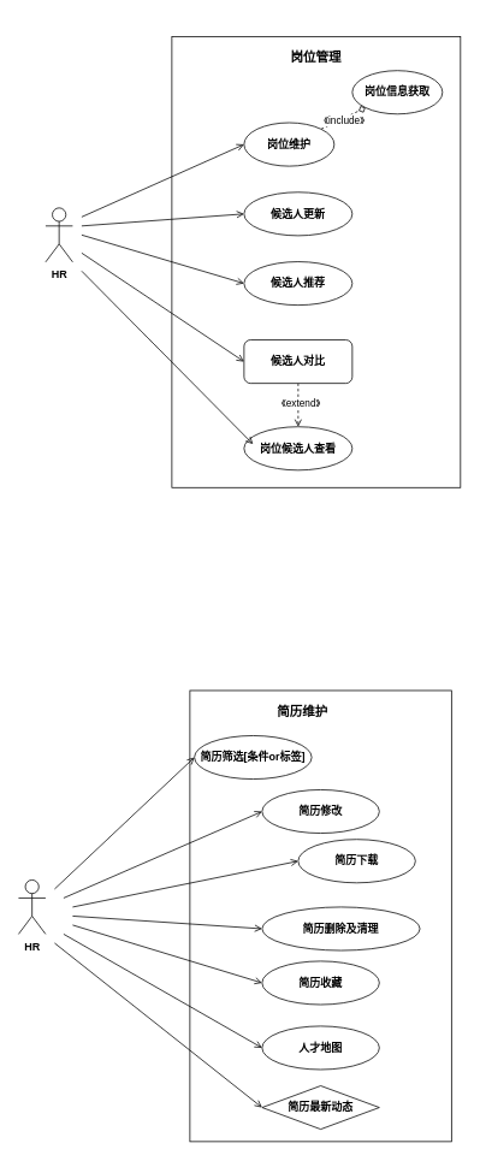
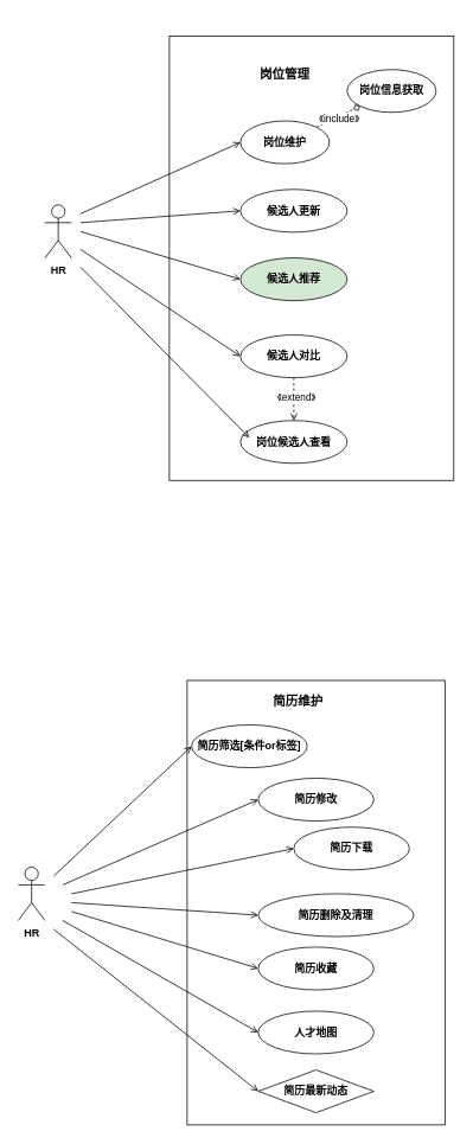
- <mxCell id="22" value="&lt;b&gt;&lt;font style=&quot;font-size: 14px;&quot;&gt;岗位管理&lt;/font&gt;&lt;/b&gt;" style="text;html=1;align=center;verticalAlign=middle;whiteSpace=wrap;rounded=0;" parent="20" vertex="1"><mxGeometry x="130" y="28.889" width="60" height="28.889" as="geometry" /></mxCell>
+ <mxCell id="22" value="&lt;b&gt;&lt;font style=&quot;font-size: 14px;&quot;&gt;岗位管理&lt;/font&gt;&lt;/b&gt;" style="text;html=1;align=center;verticalAlign=middle;whiteSpace=wrap;rounded=0;" parent="20" vertex="1"><mxGeometry x="100" y="48.889" width="60" height="28.889" as="geometry" /></mxCell>
- <mxCell id="27" value="&lt;b&gt;候选人推荐&lt;/b&gt;" style="ellipse;whiteSpace=wrap;html=1;" parent="20" vertex="1"><mxGeometry x="80" y="269.63" width="120" height="48.148" as="geometry" /></mxCell>
+ <mxCell id="27" value="&lt;b&gt;候选人推荐&lt;/b&gt;" style="ellipse;whiteSpace=wrap;html=1;fillColor=#d5e8d4;" parent="20" vertex="1"><mxGeometry x="80" y="269.63" width="120" height="48.148" as="geometry" /></mxCell>
- <mxCell id="32" value="&lt;b&gt;候选人对比&lt;/b&gt;" style="whiteSpace=wrap;html=1;rounded=1;" parent="20" vertex="1"><mxGeometry x="80" y="356.296" width="120" height="48.148" as="geometry" /></mxCell>
+ <mxCell id="32" value="&lt;b&gt;候选人对比&lt;/b&gt;" style="ellipse;whiteSpace=wrap;html=1;" parent="20" vertex="1"><mxGeometry x="80" y="356.296" width="120" height="48.148" as="geometry" /></mxCell>
